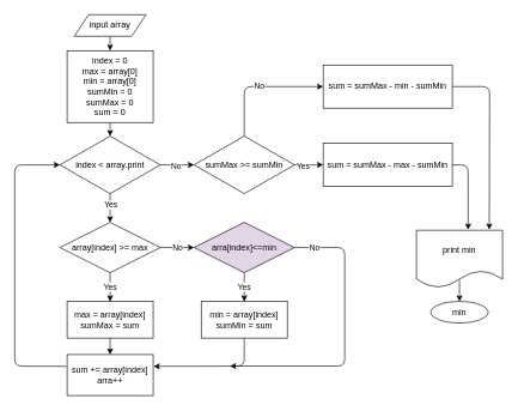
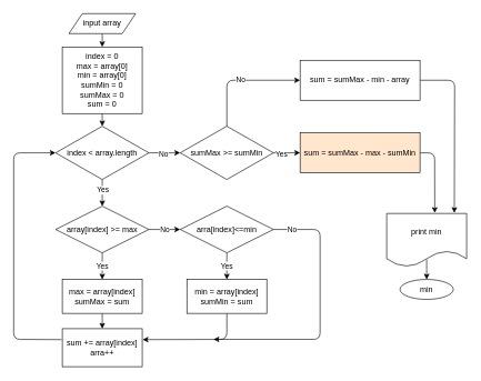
- <mxCell id="31" value="sum = sumMax - min - sumMin" style="rounded=0;whiteSpace=wrap;html=1;" vertex="1" parent="1"><mxGeometry x="450" y="90" width="180" height="60" as="geometry" /></mxCell>
+ <mxCell id="31" value="sum = sumMax - min - array" style="rounded=0;whiteSpace=wrap;html=1;" vertex="1" parent="1"><mxGeometry x="450" y="90" width="180" height="60" as="geometry" /></mxCell>
- <mxCell id="10" value="index &amp;lt; array.print" style="rhombus;whiteSpace=wrap;html=1;" parent="1" vertex="1"><mxGeometry x="83" y="189" width="140" height="80" as="geometry" /></mxCell>
+ <mxCell id="10" value="index &amp;lt; array.length" style="rhombus;whiteSpace=wrap;html=1;" parent="1" vertex="1"><mxGeometry x="83" y="189" width="140" height="80" as="geometry" /></mxCell>
- <mxCell id="33" value="sum = sumMax - max - sumMin" style="rounded=0;whiteSpace=wrap;html=1;" vertex="1" parent="1"><mxGeometry x="450" y="199" width="180" height="60" as="geometry" /></mxCell>
+ <mxCell id="33" value="sum = sumMax - max - sumMin" style="rounded=0;whiteSpace=wrap;html=1;fillColor=#ffe6cc;" vertex="1" parent="1"><mxGeometry x="450" y="199" width="180" height="60" as="geometry" /></mxCell>
- <mxCell id="24" value="arra[index]&amp;lt;=min" style="rhombus;whiteSpace=wrap;html=1;fillColor=#e1d5e7;" parent="1" vertex="1"><mxGeometry x="270" y="309" width="140" height="70" as="geometry" /></mxCell>
+ <mxCell id="24" value="arra[index]&amp;lt;=min" style="rhombus;whiteSpace=wrap;html=1;" parent="1" vertex="1"><mxGeometry x="270" y="309" width="140" height="70" as="geometry" /></mxCell>
